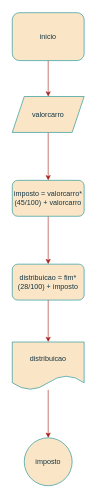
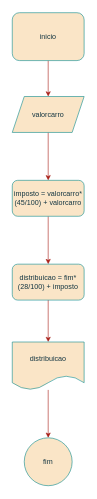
- <mxCell id="12" value="imposto" style="ellipse;whiteSpace=wrap;html=1;rounded=1;labelBackgroundColor=none;fillColor=#FAE5C7;strokeColor=#0F8B8D;fontColor=#143642;" vertex="1" parent="1"><mxGeometry x="40" y="730" width="80" height="80" as="geometry" /></mxCell>
+ <mxCell id="12" value="fim" style="ellipse;whiteSpace=wrap;html=1;rounded=1;labelBackgroundColor=none;fillColor=#FAE5C7;strokeColor=#0F8B8D;fontColor=#143642;" vertex="1" parent="1"><mxGeometry x="40" y="730" width="80" height="80" as="geometry" /></mxCell>
